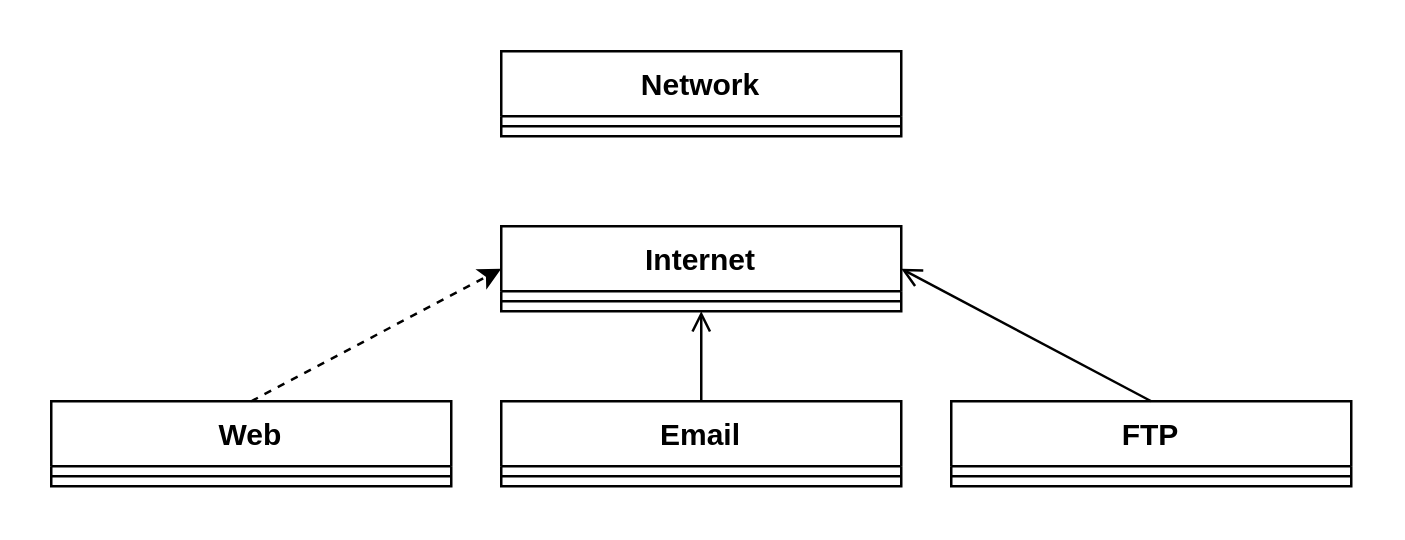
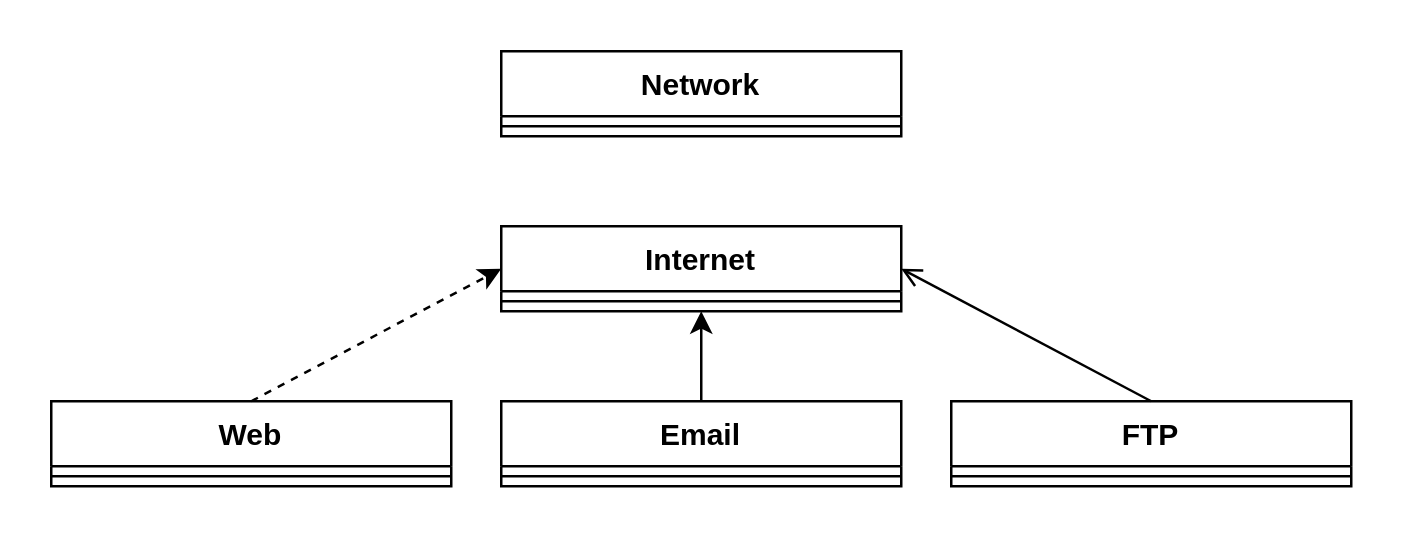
- <mxCell id="13" value="" style="endArrow=open;html=1;rounded=0;exitX=0.5;exitY=0;exitDx=0;exitDy=0;entryX=0.5;entryY=1;entryDx=0;entryDy=0;" edge="1" parent="1" source="8" target="2"><mxGeometry width="50" height="50" relative="1" as="geometry"><mxPoint x="390" y="280" as="sourcePoint" /><mxPoint x="440" y="230" as="targetPoint" /></mxGeometry></mxCell>
+ <mxCell id="13" value="" style="endArrow=classic;html=1;rounded=0;exitX=0.5;exitY=0;exitDx=0;exitDy=0;entryX=0.5;entryY=1;entryDx=0;entryDy=0;" edge="1" parent="1" source="8" target="2"><mxGeometry width="50" height="50" relative="1" as="geometry"><mxPoint x="390" y="280" as="sourcePoint" /><mxPoint x="440" y="230" as="targetPoint" /></mxGeometry></mxCell>
